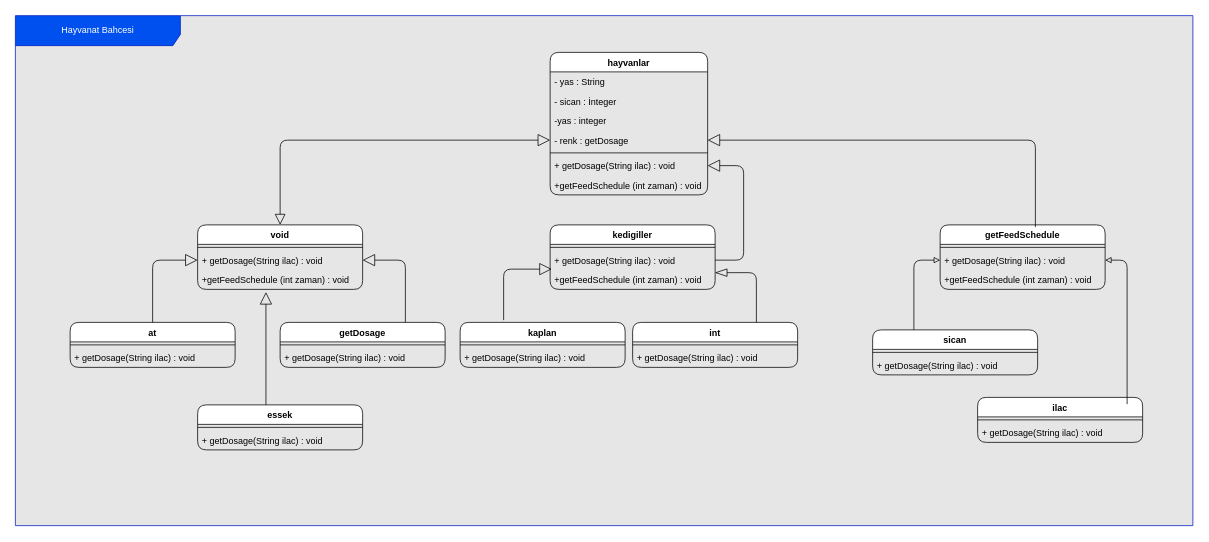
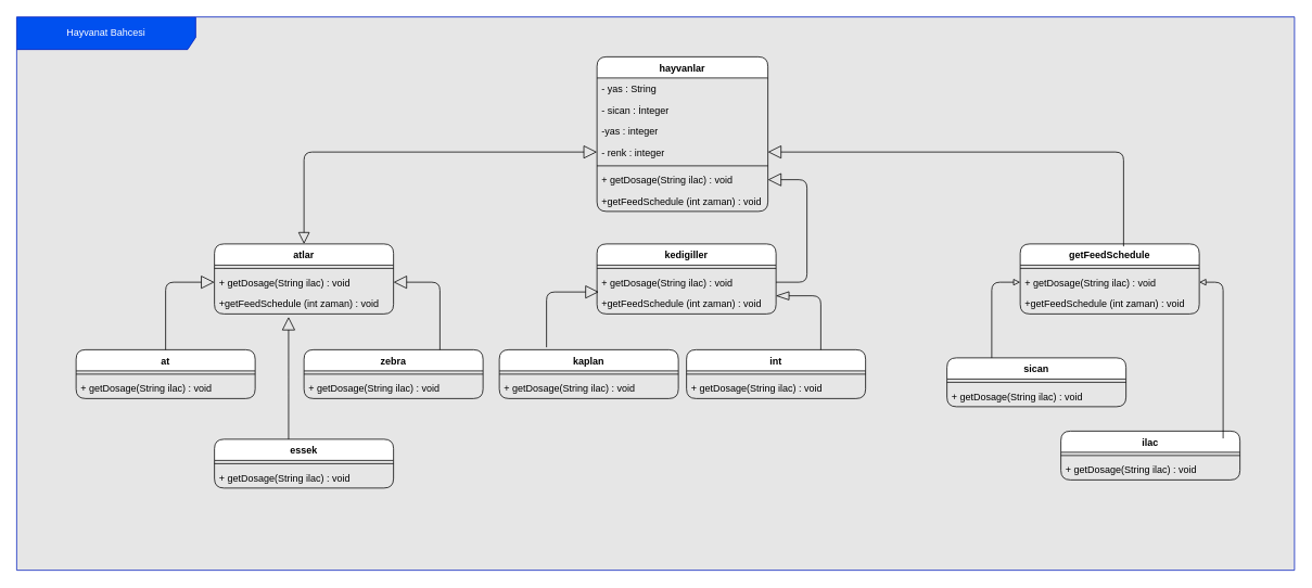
- <mxCell id="11" value="- renk : getDosage" style="text;strokeColor=none;fillColor=none;align=left;verticalAlign=top;spacingLeft=4;spacingRight=4;overflow=hidden;rotatable=0;points=[[0,0.5],[1,0.5]];portConstraint=eastwest;shadow=0;fontColor=#000000;rounded=1;" parent="7" vertex="1"><mxGeometry y="104" width="210" height="26" as="geometry" /></mxCell>
+ <mxCell id="11" value="- renk : integer" style="text;strokeColor=none;fillColor=none;align=left;verticalAlign=top;spacingLeft=4;spacingRight=4;overflow=hidden;rotatable=0;points=[[0,0.5],[1,0.5]];portConstraint=eastwest;shadow=0;fontColor=#000000;rounded=1;" parent="7" vertex="1"><mxGeometry y="104" width="210" height="26" as="geometry" /></mxCell>
- <mxCell id="3" value="void" style="swimlane;fontStyle=1;align=center;verticalAlign=top;childLayout=stackLayout;horizontal=1;startSize=26;horizontalStack=0;resizeParent=1;resizeParentMax=0;resizeLast=0;collapsible=1;marginBottom=0;shadow=0;strokeColor=#000000;gradientColor=none;fontColor=#000000;rounded=1;" parent="1" vertex="1"><mxGeometry x="263" y="299" width="220" height="86" as="geometry" /></mxCell>
+ <mxCell id="3" value="atlar" style="swimlane;fontStyle=1;align=center;verticalAlign=top;childLayout=stackLayout;horizontal=1;startSize=26;horizontalStack=0;resizeParent=1;resizeParentMax=0;resizeLast=0;collapsible=1;marginBottom=0;shadow=0;strokeColor=#000000;gradientColor=none;fontColor=#000000;rounded=1;" parent="1" vertex="1"><mxGeometry x="263" y="299" width="220" height="86" as="geometry" /></mxCell>
- <mxCell id="26" value="getDosage" style="swimlane;fontStyle=1;align=center;verticalAlign=top;childLayout=stackLayout;horizontal=1;startSize=26;horizontalStack=0;resizeParent=1;resizeParentMax=0;resizeLast=0;collapsible=1;marginBottom=0;shadow=0;strokeColor=#000000;gradientColor=none;fontColor=#000000;rounded=1;" parent="1" vertex="1"><mxGeometry x="373" y="429" width="220" height="60" as="geometry" /></mxCell>
+ <mxCell id="26" value="zebra" style="swimlane;fontStyle=1;align=center;verticalAlign=top;childLayout=stackLayout;horizontal=1;startSize=26;horizontalStack=0;resizeParent=1;resizeParentMax=0;resizeLast=0;collapsible=1;marginBottom=0;shadow=0;strokeColor=#000000;gradientColor=none;fontColor=#000000;rounded=1;" parent="1" vertex="1"><mxGeometry x="373" y="429" width="220" height="60" as="geometry" /></mxCell>
